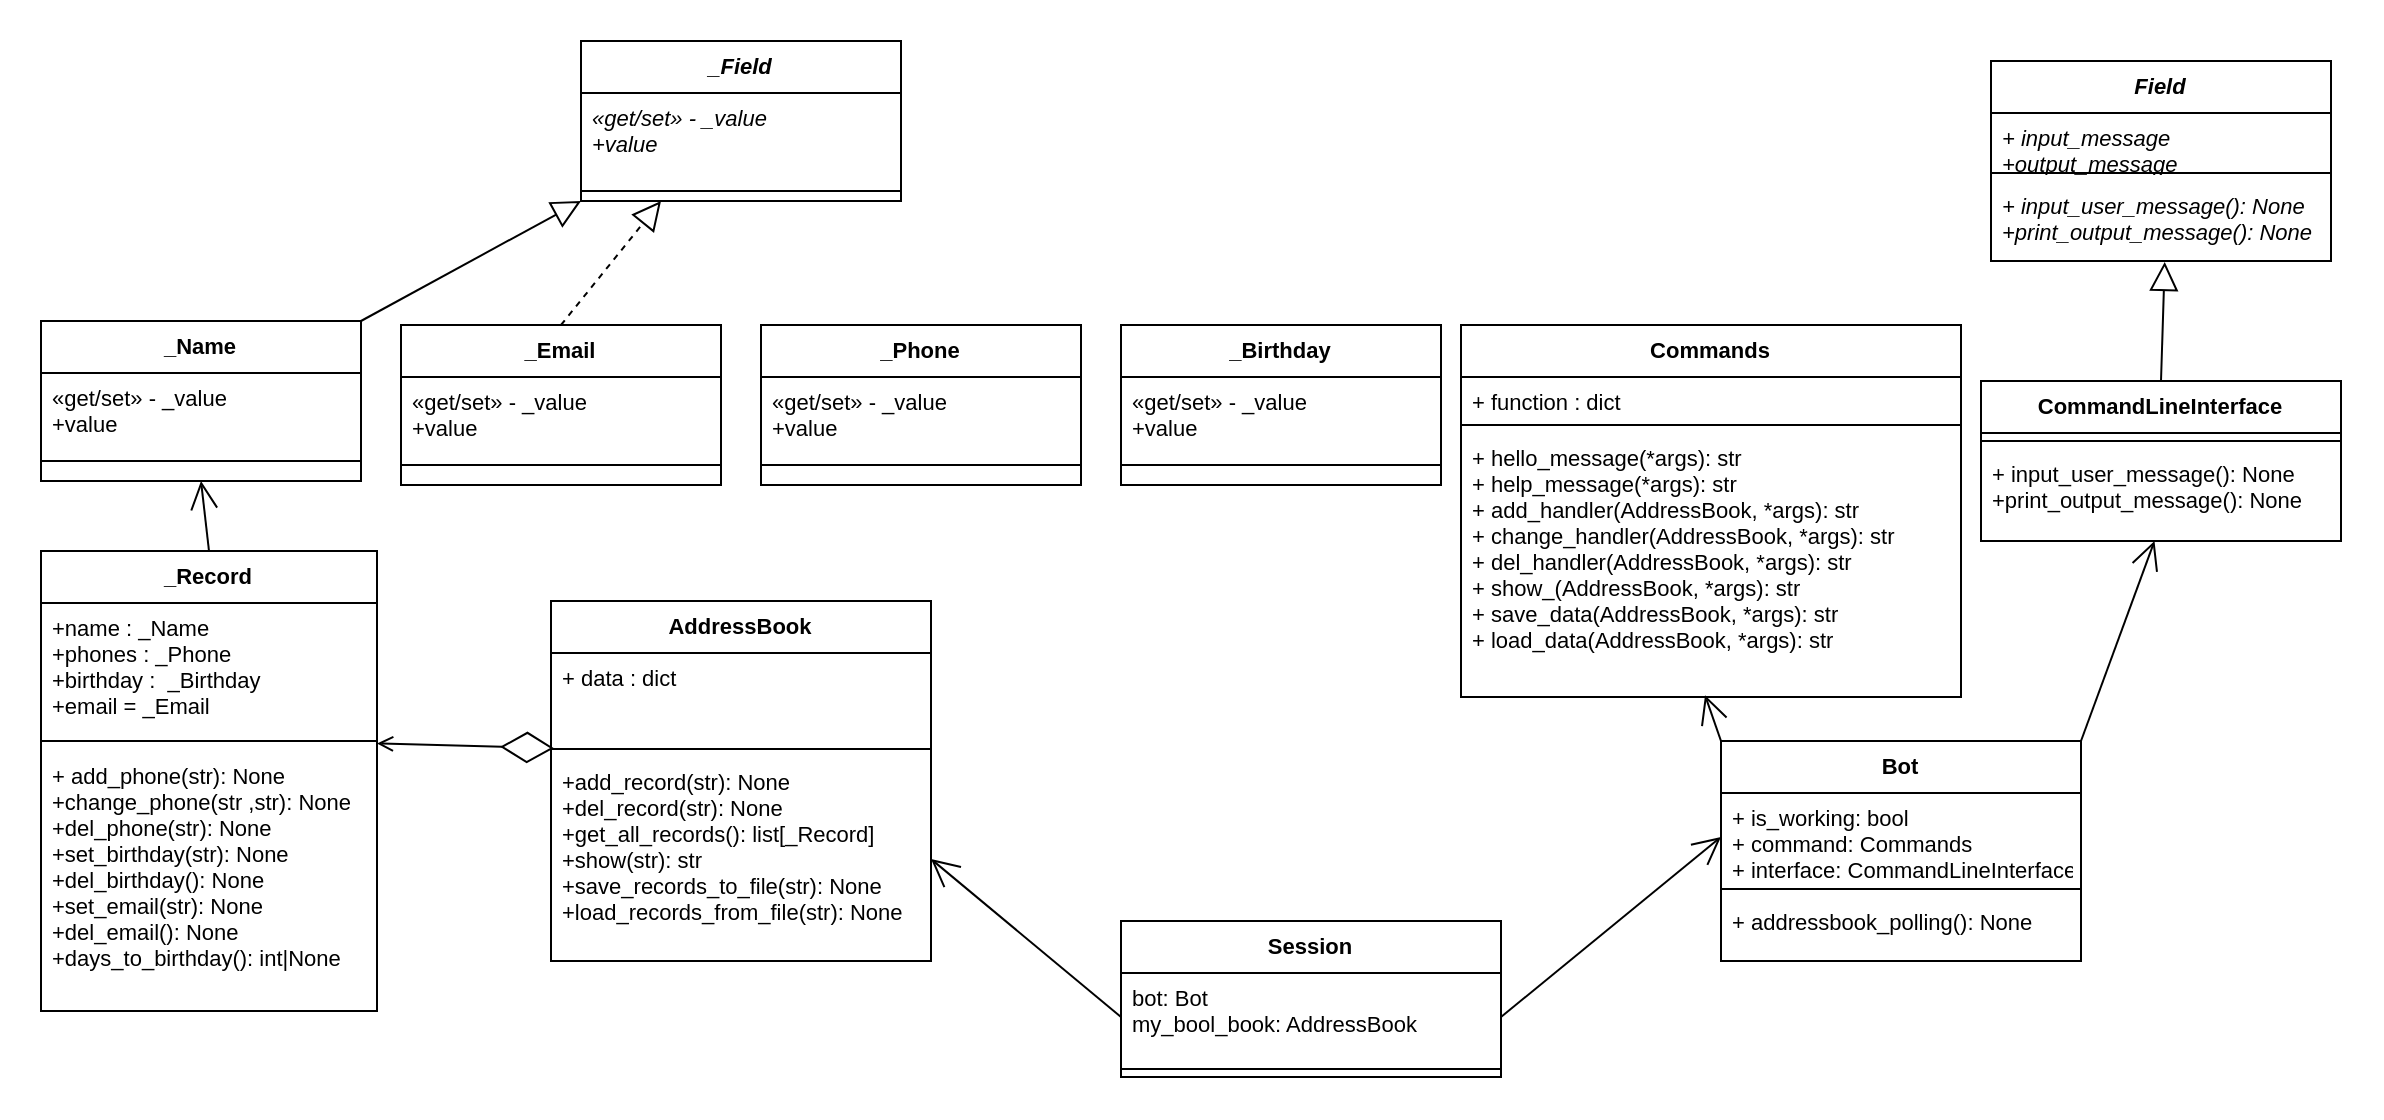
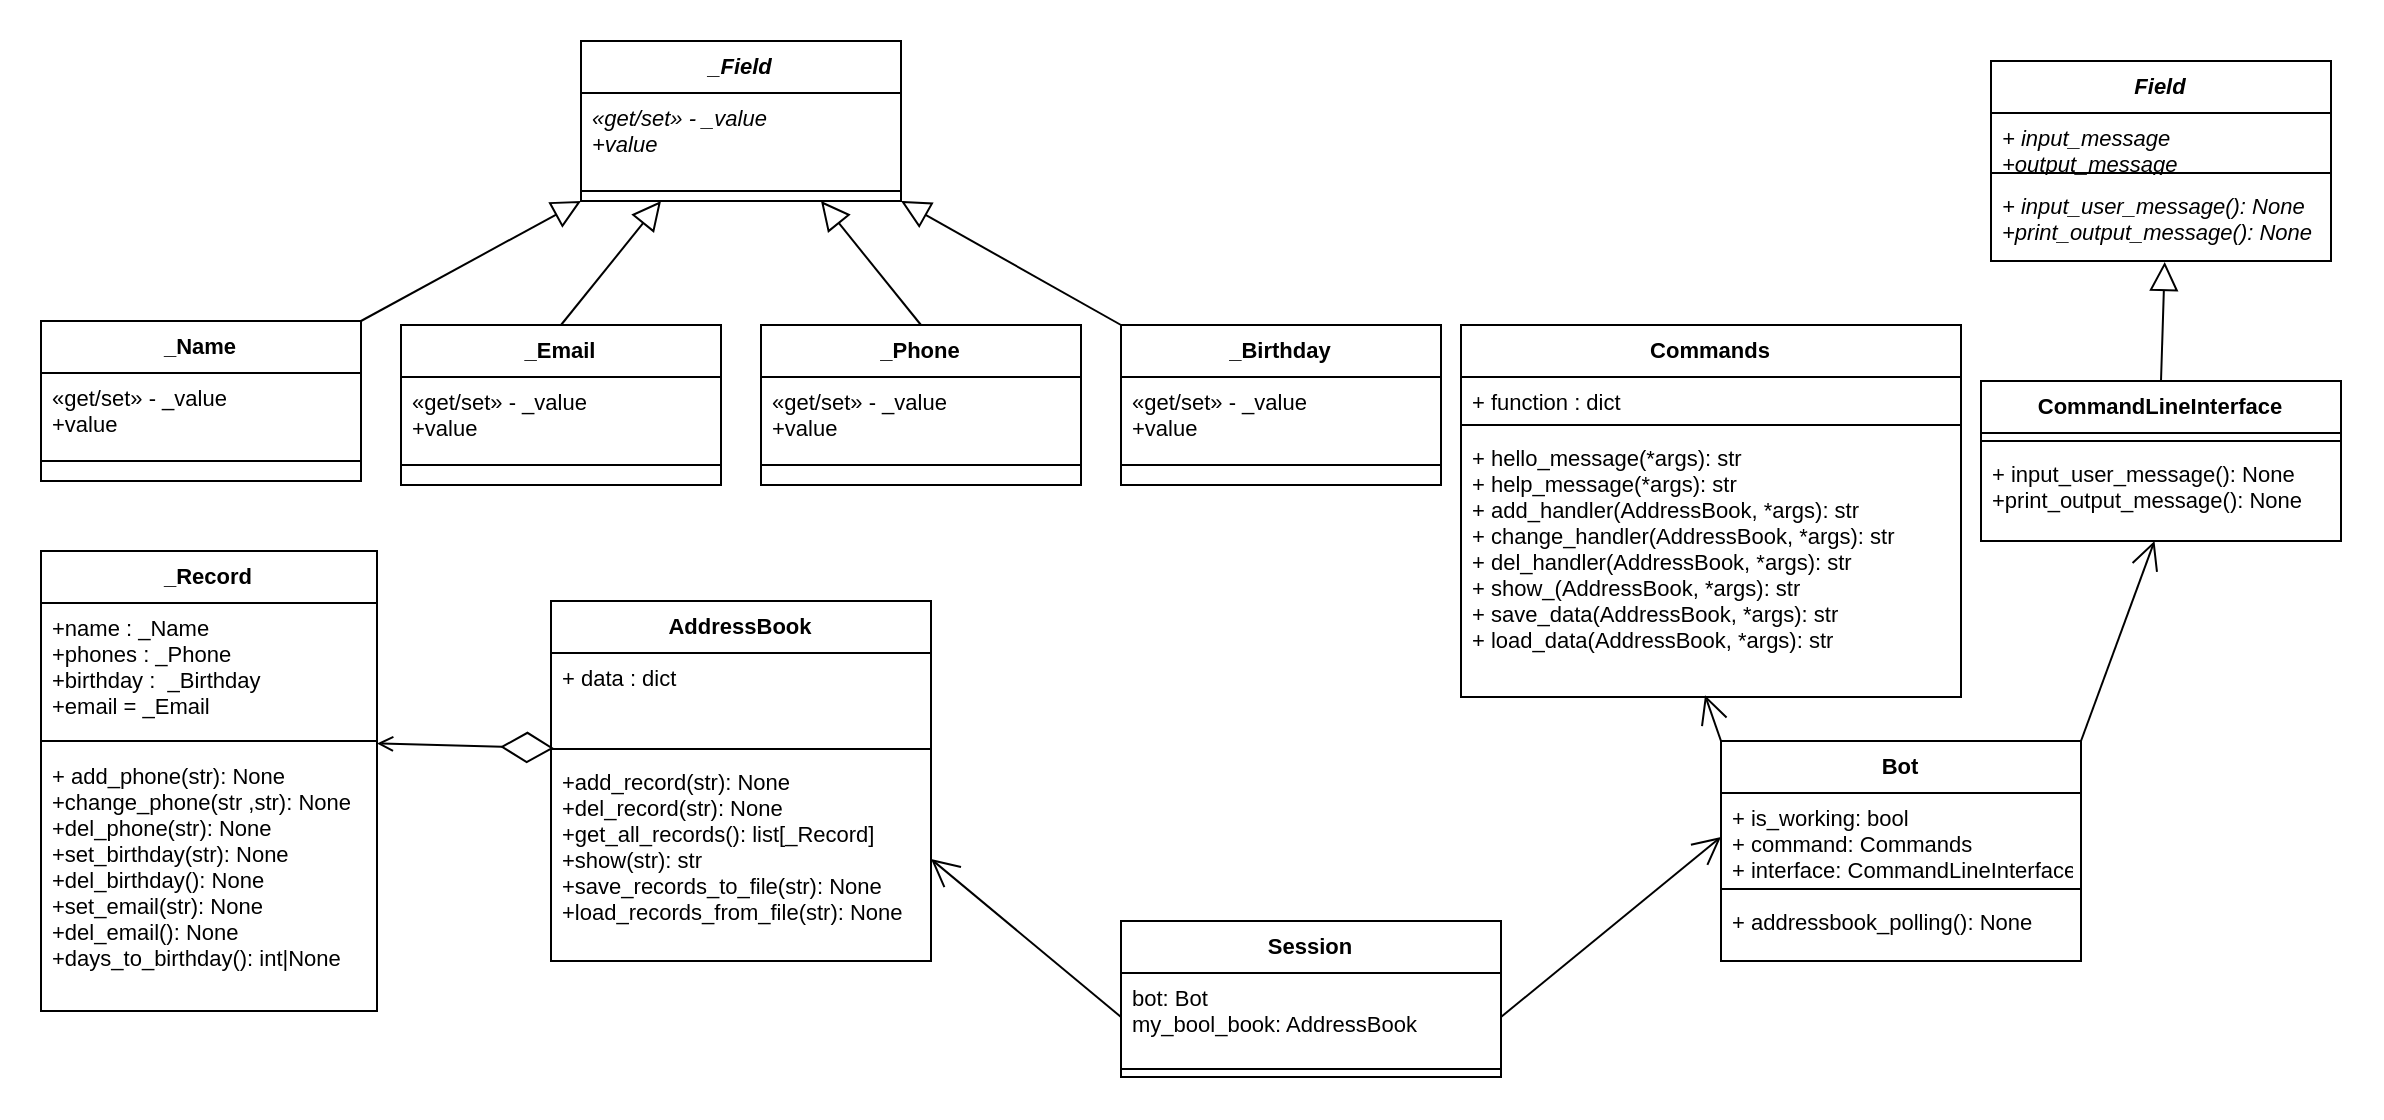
+ <mxCell id="23" value="" style="endArrow=block;endFill=0;endSize=12;html=1;rounded=0;exitX=0;exitY=0;exitDx=0;exitDy=0;entryX=1;entryY=1;entryDx=0;entryDy=0;fontSize=11;" parent="1" source="19" target="10" edge="1"><mxGeometry width="160" relative="1" as="geometry"><mxPoint x="481" y="173" as="sourcePoint" /><mxPoint x="400" y="150" as="targetPoint" /></mxGeometry></mxCell>
- <mxCell id="47" value="" style="endArrow=block;endFill=0;endSize=12;html=1;rounded=0;fontSize=11;entryX=0.25;entryY=1;entryDx=0;entryDy=0;exitX=0.5;exitY=0;exitDx=0;exitDy=0;dashed=1;" edge="1" parent="1" source="44" target="10"><mxGeometry width="160" relative="1" as="geometry"><mxPoint x="280" y="160" as="sourcePoint" /><mxPoint x="240" y="100" as="targetPoint" /><Array as="points" /></mxGeometry></mxCell>
+ <mxCell id="47" value="" style="endArrow=block;endFill=0;endSize=12;html=1;rounded=0;fontSize=11;entryX=0.25;entryY=1;entryDx=0;entryDy=0;exitX=0.5;exitY=0;exitDx=0;exitDy=0;" edge="1" parent="1" source="44" target="10"><mxGeometry width="160" relative="1" as="geometry"><mxPoint x="280" y="160" as="sourcePoint" /><mxPoint x="240" y="100" as="targetPoint" /><Array as="points" /></mxGeometry></mxCell>
+ <mxCell id="22" value="" style="endArrow=block;endFill=0;endSize=12;html=1;rounded=0;fontSize=11;entryX=0.75;entryY=1;entryDx=0;entryDy=0;exitX=0.5;exitY=0;exitDx=0;exitDy=0;" parent="1" source="16" edge="1" target="10"><mxGeometry width="160" relative="1" as="geometry"><mxPoint x="450" y="160" as="sourcePoint" /><mxPoint x="410" y="120" as="targetPoint" /><Array as="points" /></mxGeometry></mxCell>
- <mxCell id="43" value="" style="endArrow=open;endFill=1;endSize=12;html=1;rounded=0;fontSize=11;exitX=0.5;exitY=0;exitDx=0;exitDy=0;entryX=0.5;entryY=1;entryDx=0;entryDy=0;" parent="1" source="24" target="13" edge="1"><mxGeometry width="160" relative="1" as="geometry"><mxPoint x="130" y="310" as="sourcePoint" /><mxPoint x="104" y="240" as="targetPoint" /></mxGeometry></mxCell>
